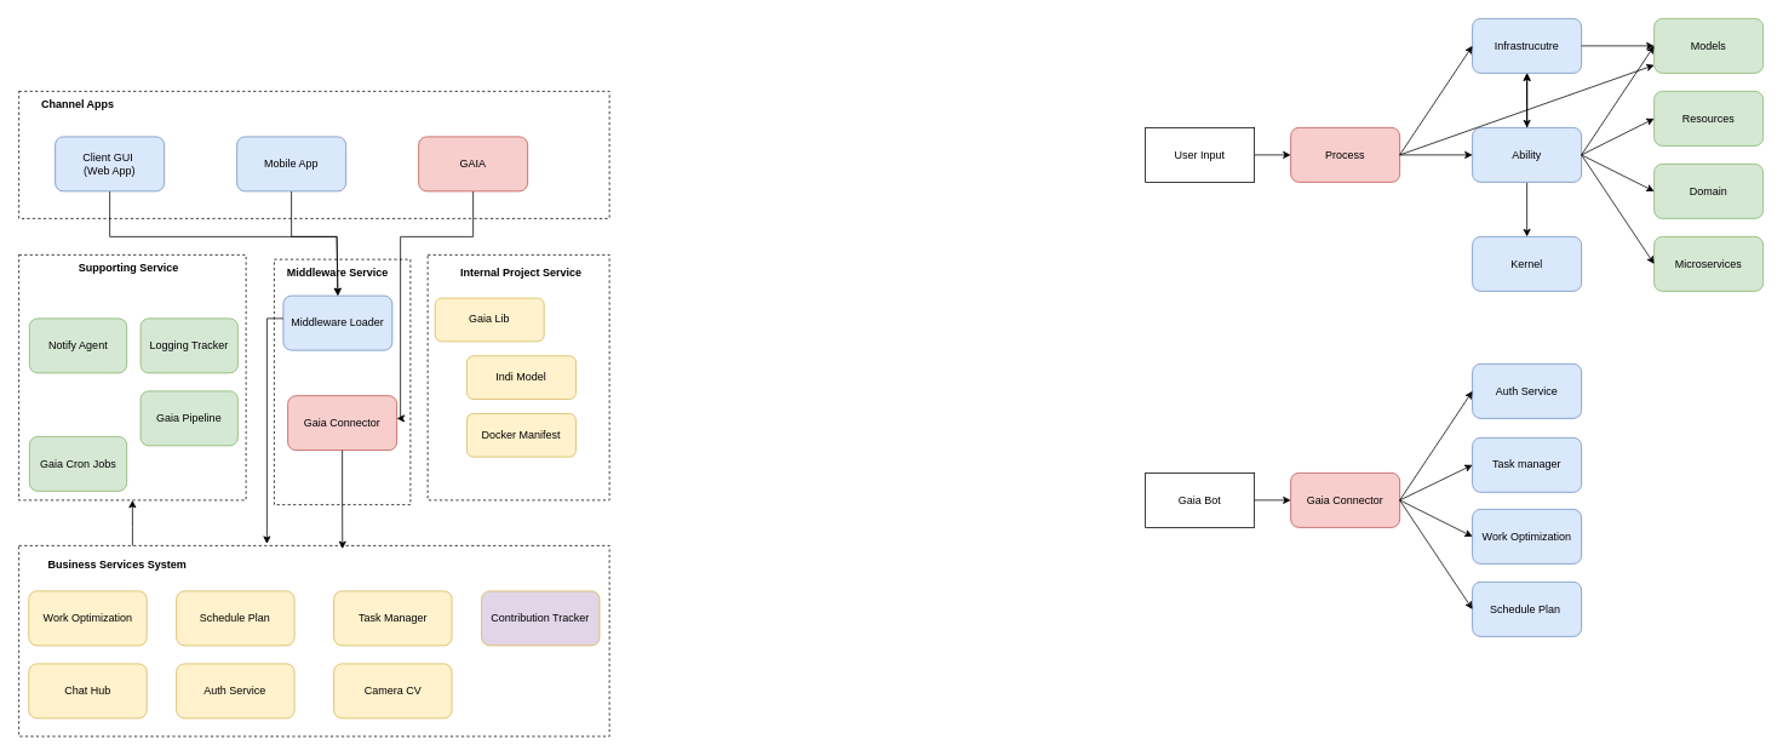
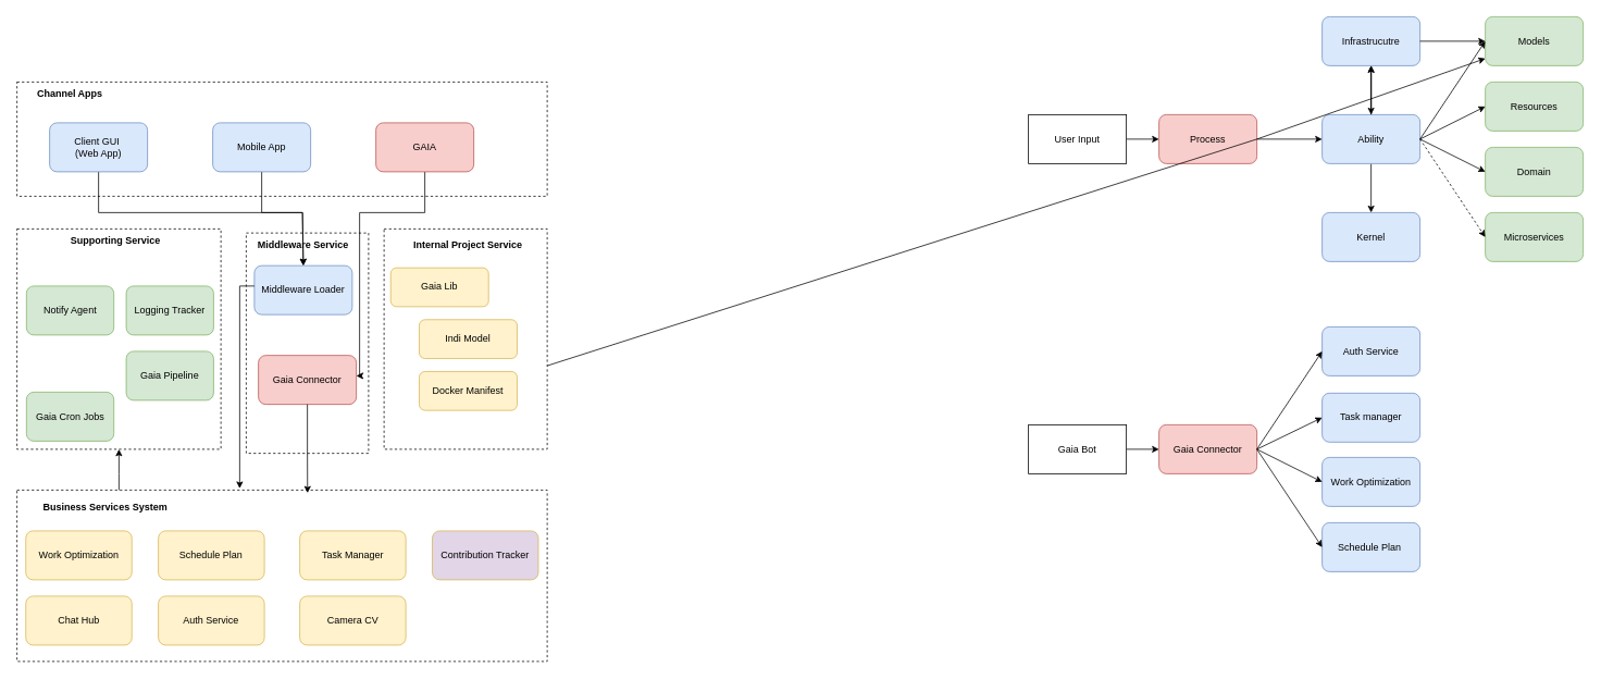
- <mxCell id="33" value="" style="endArrow=classic;html=1;rounded=0;entryX=0;entryY=0.5;entryDx=0;entryDy=0;exitX=1;exitY=0.5;exitDx=0;exitDy=0;" parent="1" source="15" target="32" edge="1"><mxGeometry width="50" height="50" relative="1" as="geometry"><mxPoint x="1550" y="120" as="sourcePoint" /><mxPoint x="1630" y="80" as="targetPoint" /></mxGeometry></mxCell>
+ <mxCell id="33" value="" style="endArrow=classic;html=1;rounded=0;exitX=1;exitY=0.5;exitDx=0;exitDy=0;" parent="1" source="15" target="53" edge="1"><mxGeometry width="50" height="50" relative="1" as="geometry"><mxPoint x="1550" y="120" as="sourcePoint" /><mxPoint x="1630" y="80" as="targetPoint" /></mxGeometry></mxCell>
- <mxCell id="30" value="" style="endArrow=classic;html=1;rounded=0;entryX=0;entryY=0.5;entryDx=0;entryDy=0;exitX=1;exitY=0.5;exitDx=0;exitDy=0;" parent="1" source="21" target="24" edge="1"><mxGeometry width="50" height="50" relative="1" as="geometry"><mxPoint x="1580" y="150" as="sourcePoint" /><mxPoint x="1660" y="110" as="targetPoint" /></mxGeometry></mxCell>
+ <mxCell id="30" value="" style="endArrow=classic;html=1;rounded=0;entryX=0;entryY=0.5;entryDx=0;entryDy=0;exitX=1;exitY=0.5;exitDx=0;exitDy=0;dashed=1;" parent="1" source="21" target="24" edge="1"><mxGeometry width="50" height="50" relative="1" as="geometry"><mxPoint x="1580" y="150" as="sourcePoint" /><mxPoint x="1660" y="110" as="targetPoint" /></mxGeometry></mxCell>
